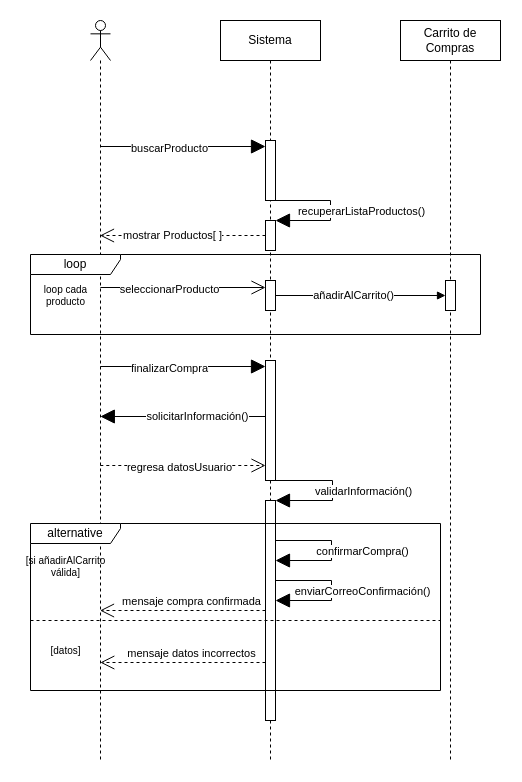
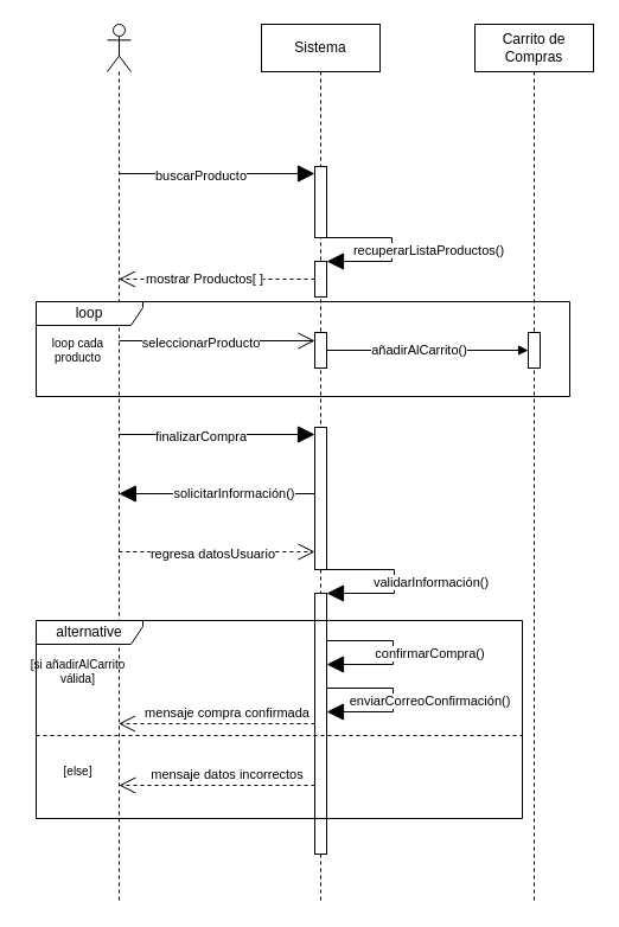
- <mxCell id="41" value="[datos]" style="text;html=1;align=center;verticalAlign=middle;resizable=0;points=[];autosize=1;strokeColor=none;fillColor=none;fontSize=10;" vertex="1" parent="1"><mxGeometry x="40" y="635" width="50" height="30" as="geometry" /></mxCell>
+ <mxCell id="41" value="[else]" style="text;html=1;align=center;verticalAlign=middle;resizable=0;points=[];autosize=1;strokeColor=none;fillColor=none;fontSize=10;" vertex="1" parent="1"><mxGeometry x="40" y="635" width="50" height="30" as="geometry" /></mxCell>
